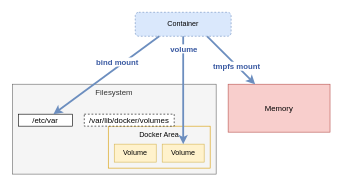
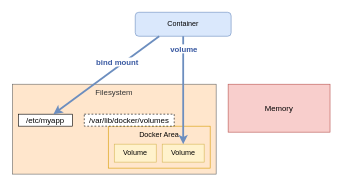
- <mxCell id="3" value="Container" style="rounded=1;whiteSpace=wrap;html=1;fillColor=#dae8fc;strokeColor=#6c8ebf;dashed=1;" parent="1" vertex="1"><mxGeometry x="225" y="20" width="160" height="40" as="geometry" /></mxCell>
+ <mxCell id="3" value="Container" style="rounded=1;whiteSpace=wrap;html=1;fillColor=#dae8fc;strokeColor=#6c8ebf;" parent="1" vertex="1"><mxGeometry x="225" y="20" width="160" height="40" as="geometry" /></mxCell>
- <mxCell id="10" value="" style="endArrow=classic;html=1;fontSize=13;fillColor=#dae8fc;strokeColor=#6c8ebf;strokeWidth=3;exitX=0.75;exitY=1;exitDx=0;exitDy=0;" parent="1" source="3" target="9" edge="1"><mxGeometry width="50" height="50" relative="1" as="geometry"><mxPoint x="490" y="80" as="sourcePoint" /><mxPoint x="540" y="30" as="targetPoint" /></mxGeometry></mxCell>
- <mxCell id="11" value="tmpfs mount" style="edgeLabel;html=1;align=center;verticalAlign=middle;resizable=0;points=[];fontSize=13;fontColor=#3858A1;fontStyle=1" parent="10" vertex="1" connectable="0"><mxGeometry x="0.392" y="3" relative="1" as="geometry"><mxPoint x="-9" y="-4" as="offset" /></mxGeometry></mxCell>
- <mxCell id="2" value="Filesystem" style="rounded=0;whiteSpace=wrap;html=1;fillColor=#f5f5f5;strokeColor=#666666;fontColor=#333333;verticalAlign=top;fontSize=13;" parent="1" vertex="1"><mxGeometry x="20" y="140" width="340" height="150" as="geometry" /></mxCell>
+ <mxCell id="2" value="Filesystem" style="rounded=0;whiteSpace=wrap;html=1;fillColor=#ffe6cc;strokeColor=#666666;fontColor=#333333;verticalAlign=top;fontSize=13;" parent="1" vertex="1"><mxGeometry x="20" y="140" width="340" height="150" as="geometry" /></mxCell>
- <mxCell id="8" value="/etc/var" style="rounded=0;whiteSpace=wrap;html=1;fontSize=13;" parent="1" vertex="1"><mxGeometry x="30" y="190" width="90" height="20" as="geometry" /></mxCell>
+ <mxCell id="8" value="/etc/myapp" style="rounded=0;whiteSpace=wrap;html=1;fontSize=13;" parent="1" vertex="1"><mxGeometry x="30" y="190" width="90" height="20" as="geometry" /></mxCell>
- <mxCell id="4" value="Docker Area" style="rounded=0;whiteSpace=wrap;html=1;fillColor=#f5f5f5;strokeColor=#d79b00;verticalAlign=top;" parent="1" vertex="1"><mxGeometry x="180" y="210" width="170" height="70" as="geometry" /></mxCell>
+ <mxCell id="4" value="Docker Area" style="rounded=0;whiteSpace=wrap;html=1;fillColor=#ffe6cc;strokeColor=#d79b00;verticalAlign=top;" parent="1" vertex="1"><mxGeometry x="180" y="210" width="170" height="70" as="geometry" /></mxCell>
